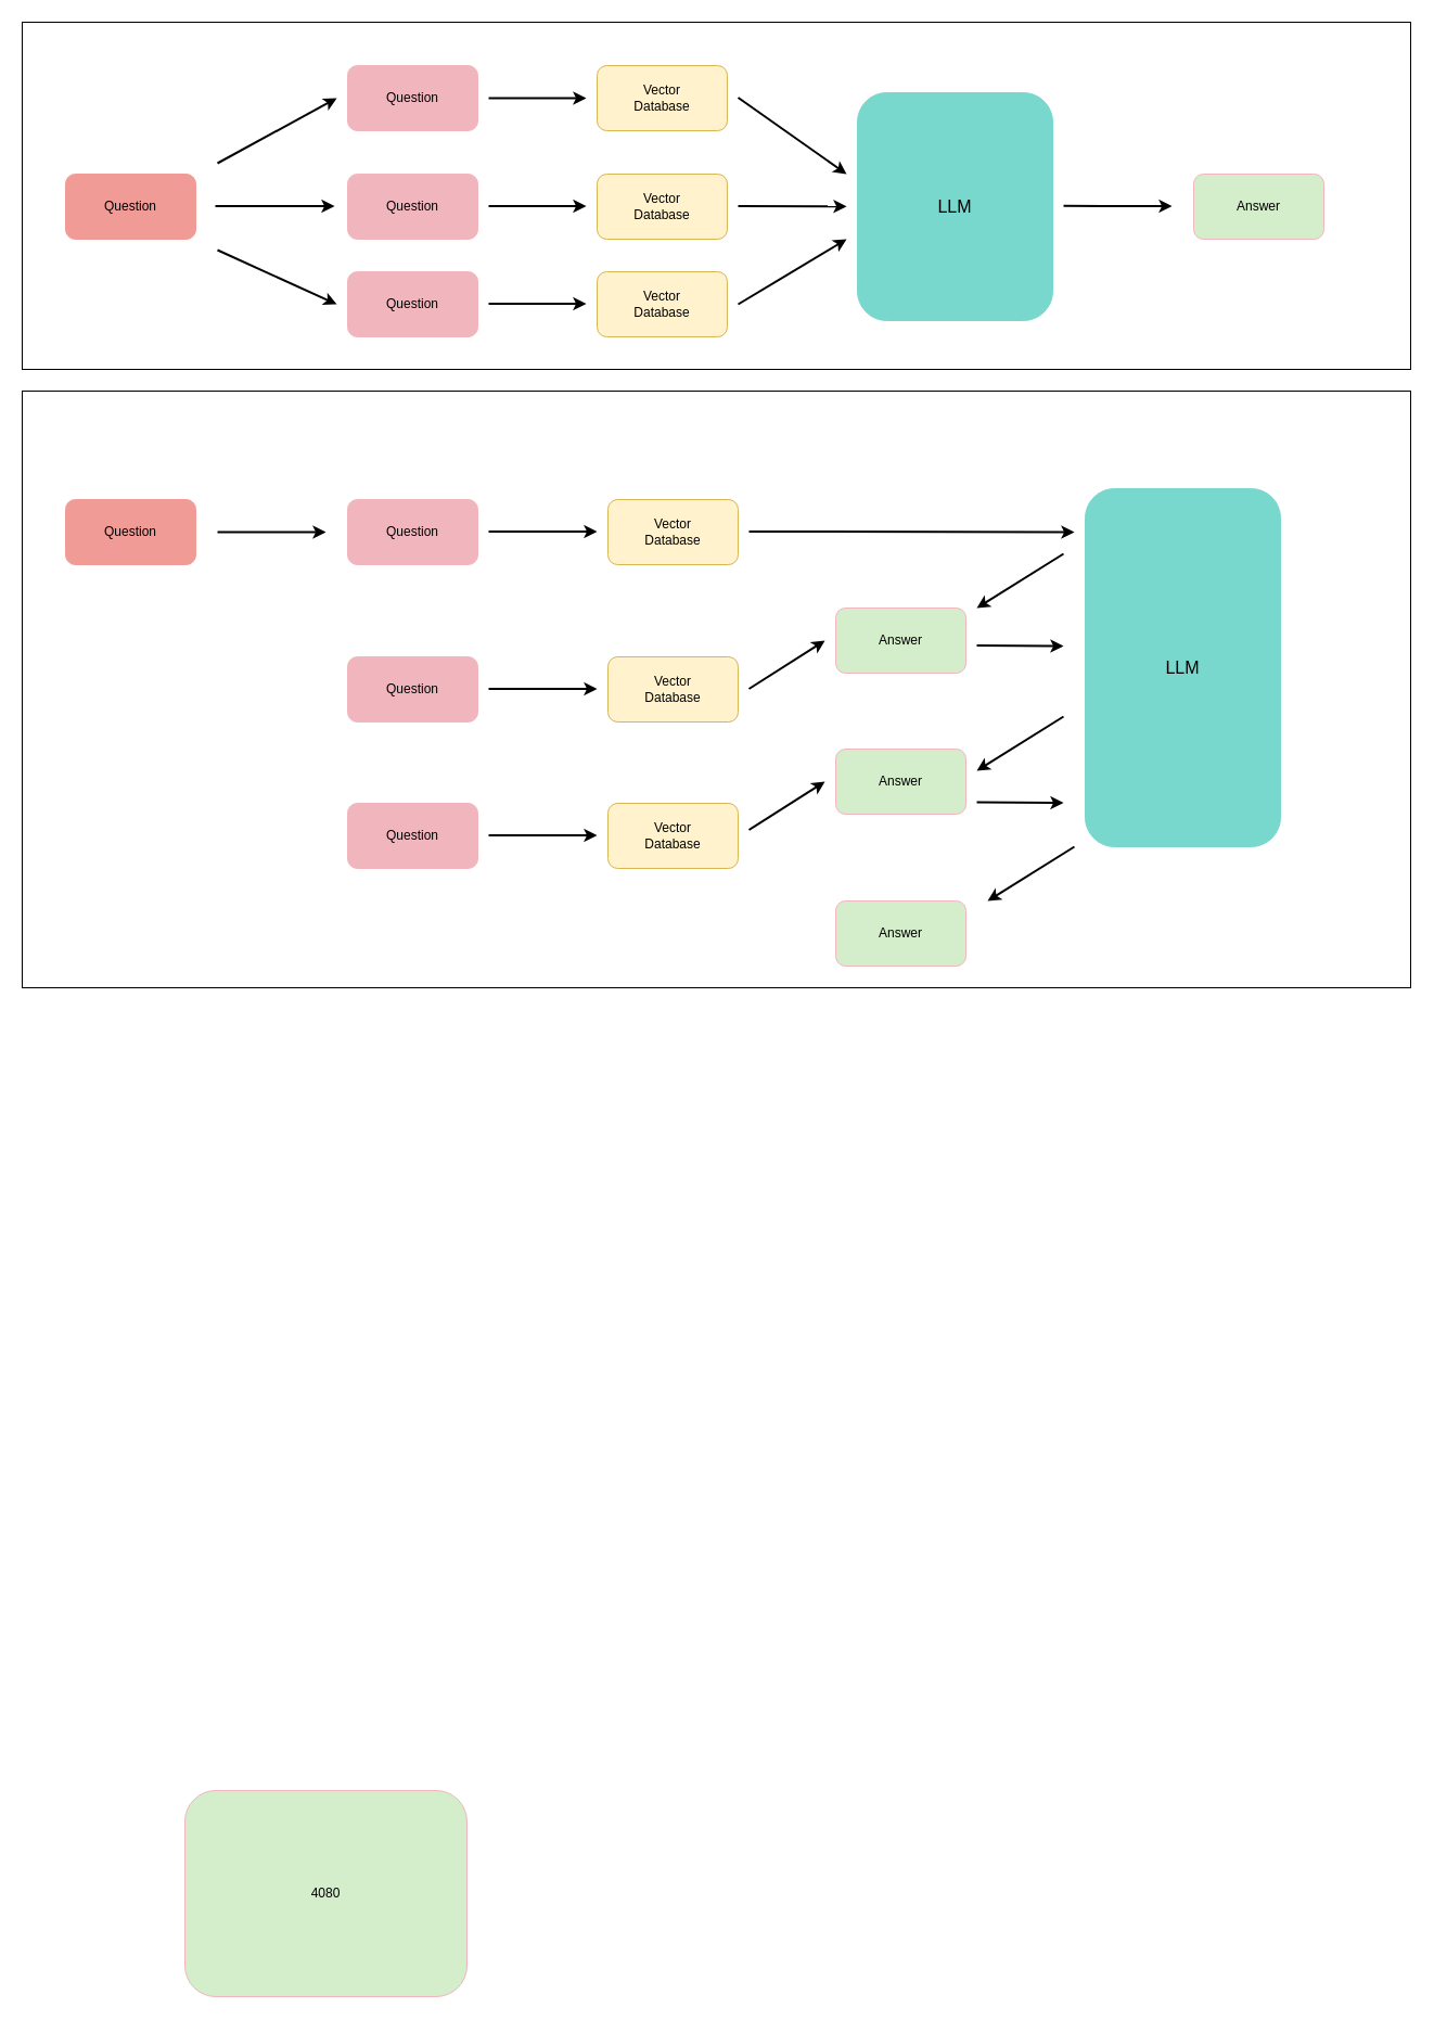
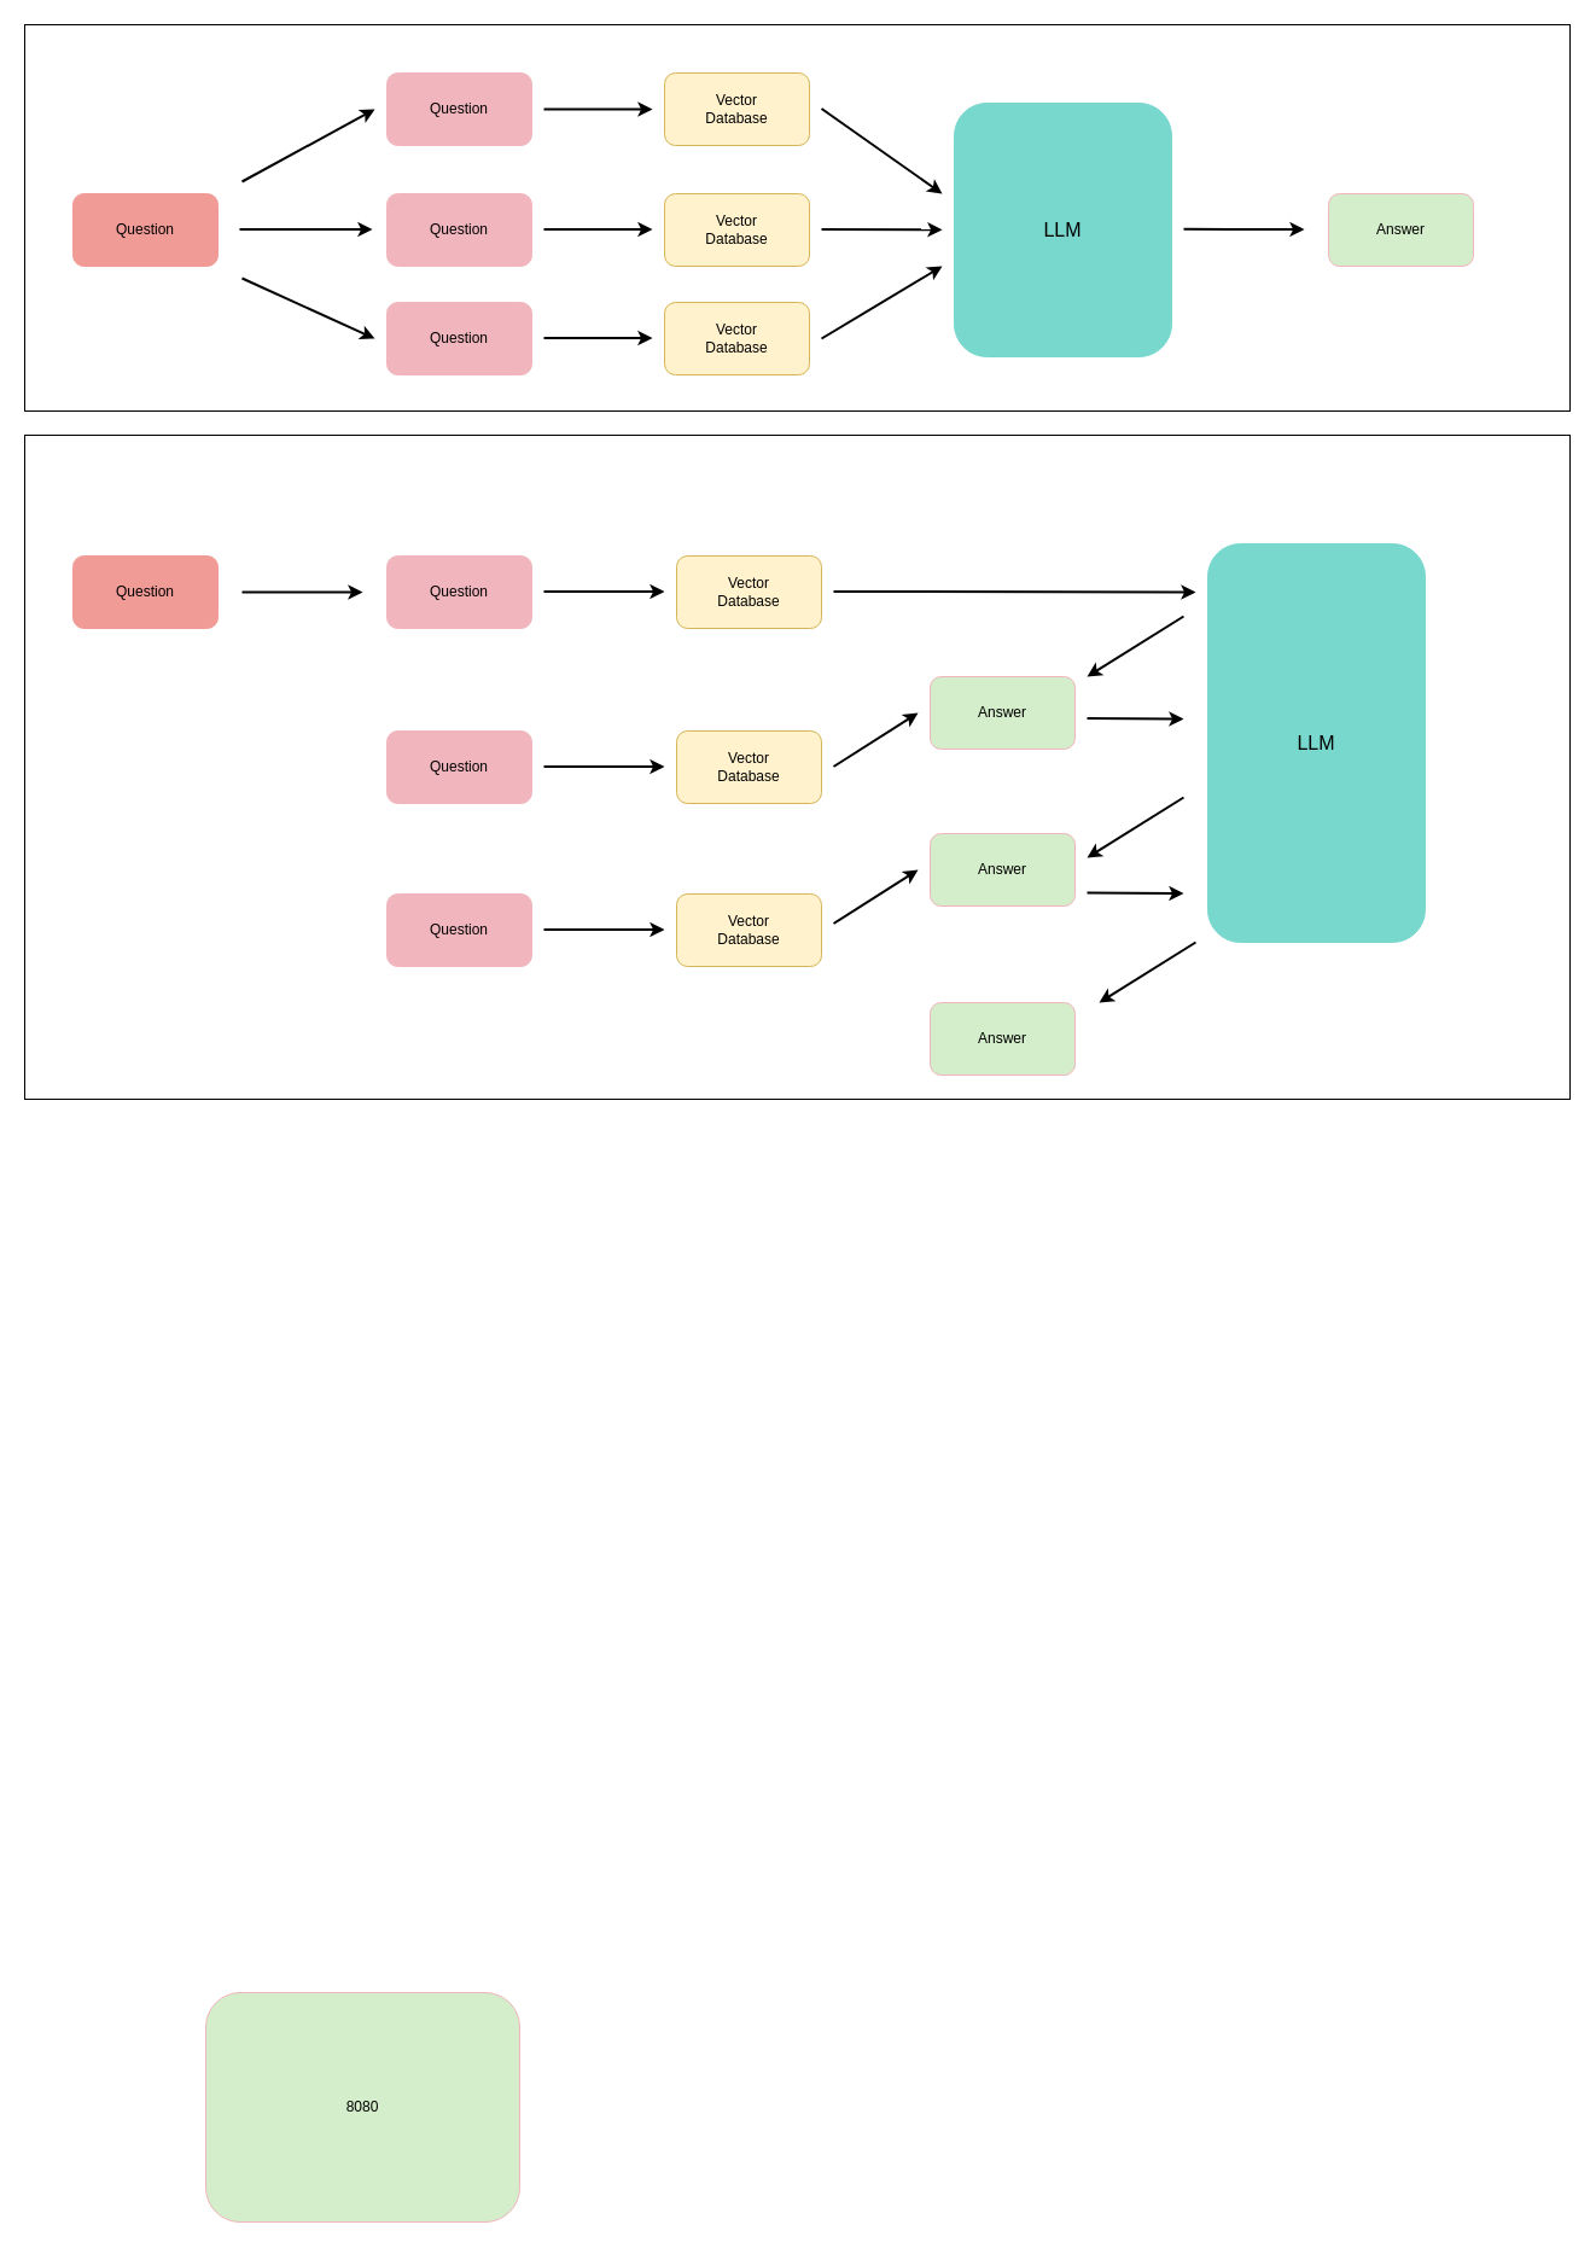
- <mxCell id="46" value="4080" style="rounded=1;whiteSpace=wrap;html=1;shadow=0;fillColor=#D4EDCA;strokeColor=#F1B6BD;" vertex="1" parent="1"><mxGeometry x="170" y="1650" width="260" height="190" as="geometry" /></mxCell>
+ <mxCell id="46" value="8080" style="rounded=1;whiteSpace=wrap;html=1;shadow=0;fillColor=#D4EDCA;strokeColor=#F1B6BD;" vertex="1" parent="1"><mxGeometry x="170" y="1650" width="260" height="190" as="geometry" /></mxCell>
